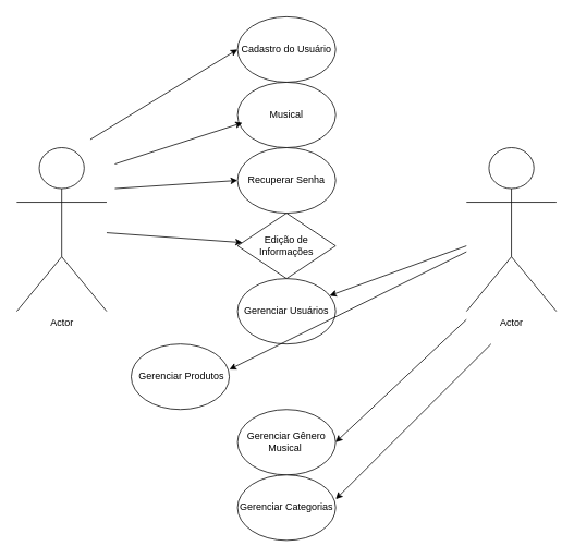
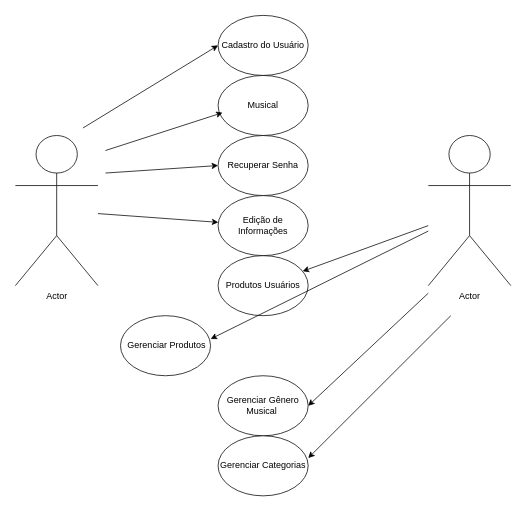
- <mxCell id="10" value="Edição de Informações" style="rhombus;whiteSpace=wrap;html=1;" vertex="1" parent="1"><mxGeometry x="290" y="260" width="120" height="80" as="geometry" /></mxCell>
+ <mxCell id="10" value="Edição de Informações" style="ellipse;whiteSpace=wrap;html=1;" vertex="1" parent="1"><mxGeometry x="290" y="260" width="120" height="80" as="geometry" /></mxCell>
- <mxCell id="6" value="Gerenciar Usuários" style="ellipse;whiteSpace=wrap;html=1;" vertex="1" parent="1"><mxGeometry x="290" y="340" width="120" height="80" as="geometry" /></mxCell>
+ <mxCell id="6" value="Produtos Usuários" style="ellipse;whiteSpace=wrap;html=1;" vertex="1" parent="1"><mxGeometry x="290" y="340" width="120" height="80" as="geometry" /></mxCell>
